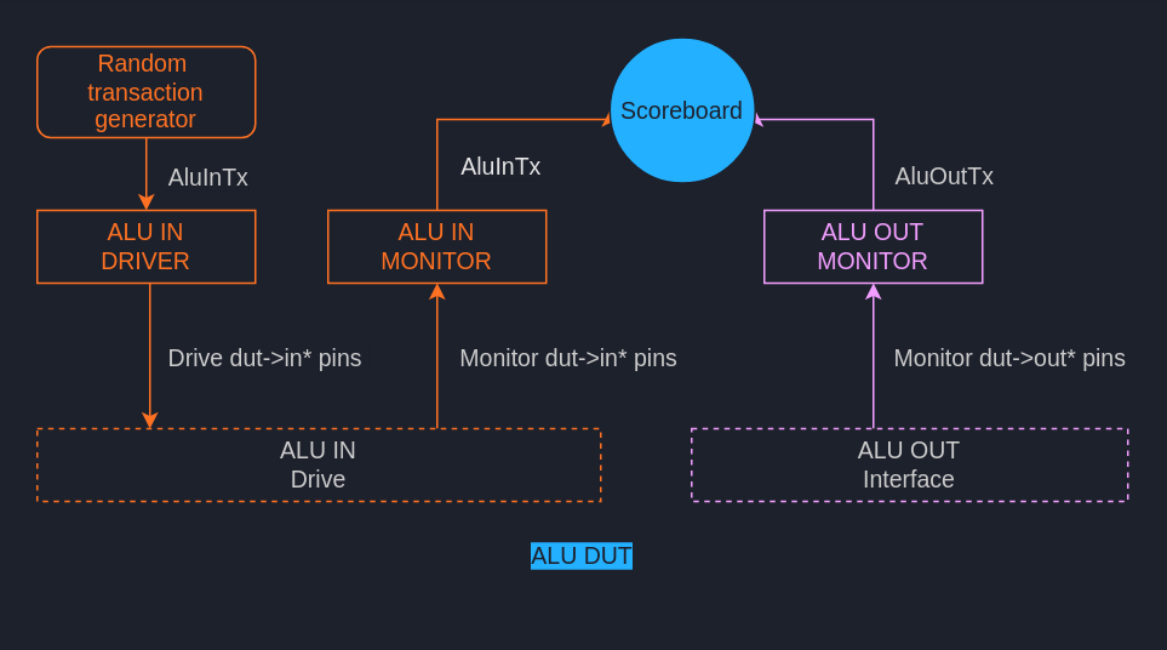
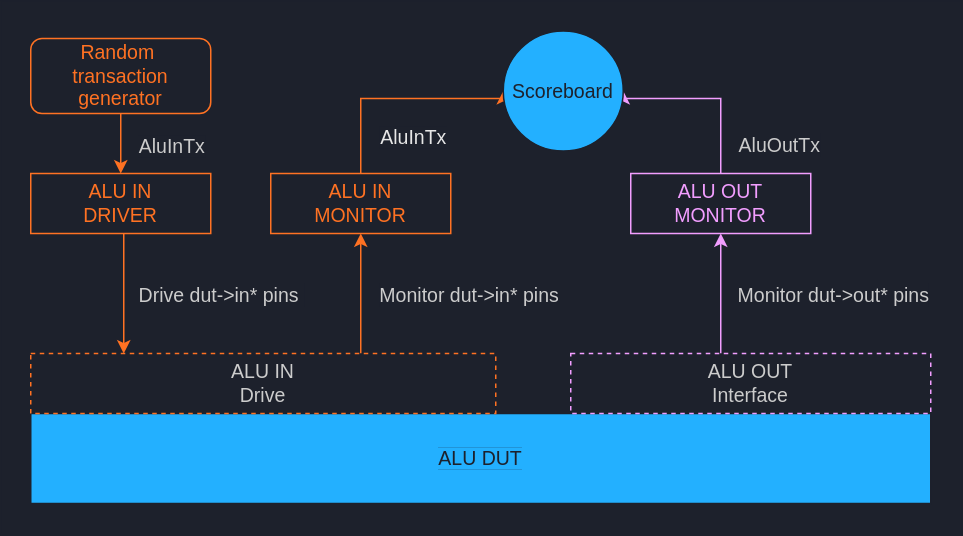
- <mxCell id="15" value="&lt;font color=&quot;#1d212c&quot; style=&quot;background-color: rgb(35 , 176 , 255)&quot;&gt;ALU DUT&lt;/font&gt;" style="rounded=0;whiteSpace=wrap;html=1;fontSize=13;labelBackgroundColor=#1D212C;strokeColor=#1D212C;fillColor=#1d212c;" parent="1" vertex="1"><mxGeometry x="20" y="275" width="600" height="60" as="geometry" /></mxCell>
+ <mxCell id="15" value="&lt;font color=&quot;#1d212c&quot; style=&quot;background-color: rgb(35 , 176 , 255)&quot;&gt;ALU DUT&lt;/font&gt;" style="rounded=0;whiteSpace=wrap;html=1;fontSize=13;labelBackgroundColor=#1D212C;strokeColor=#1D212C;fillColor=#23B0FF;" parent="1" vertex="1"><mxGeometry x="20" y="275" width="600" height="60" as="geometry" /></mxCell>
